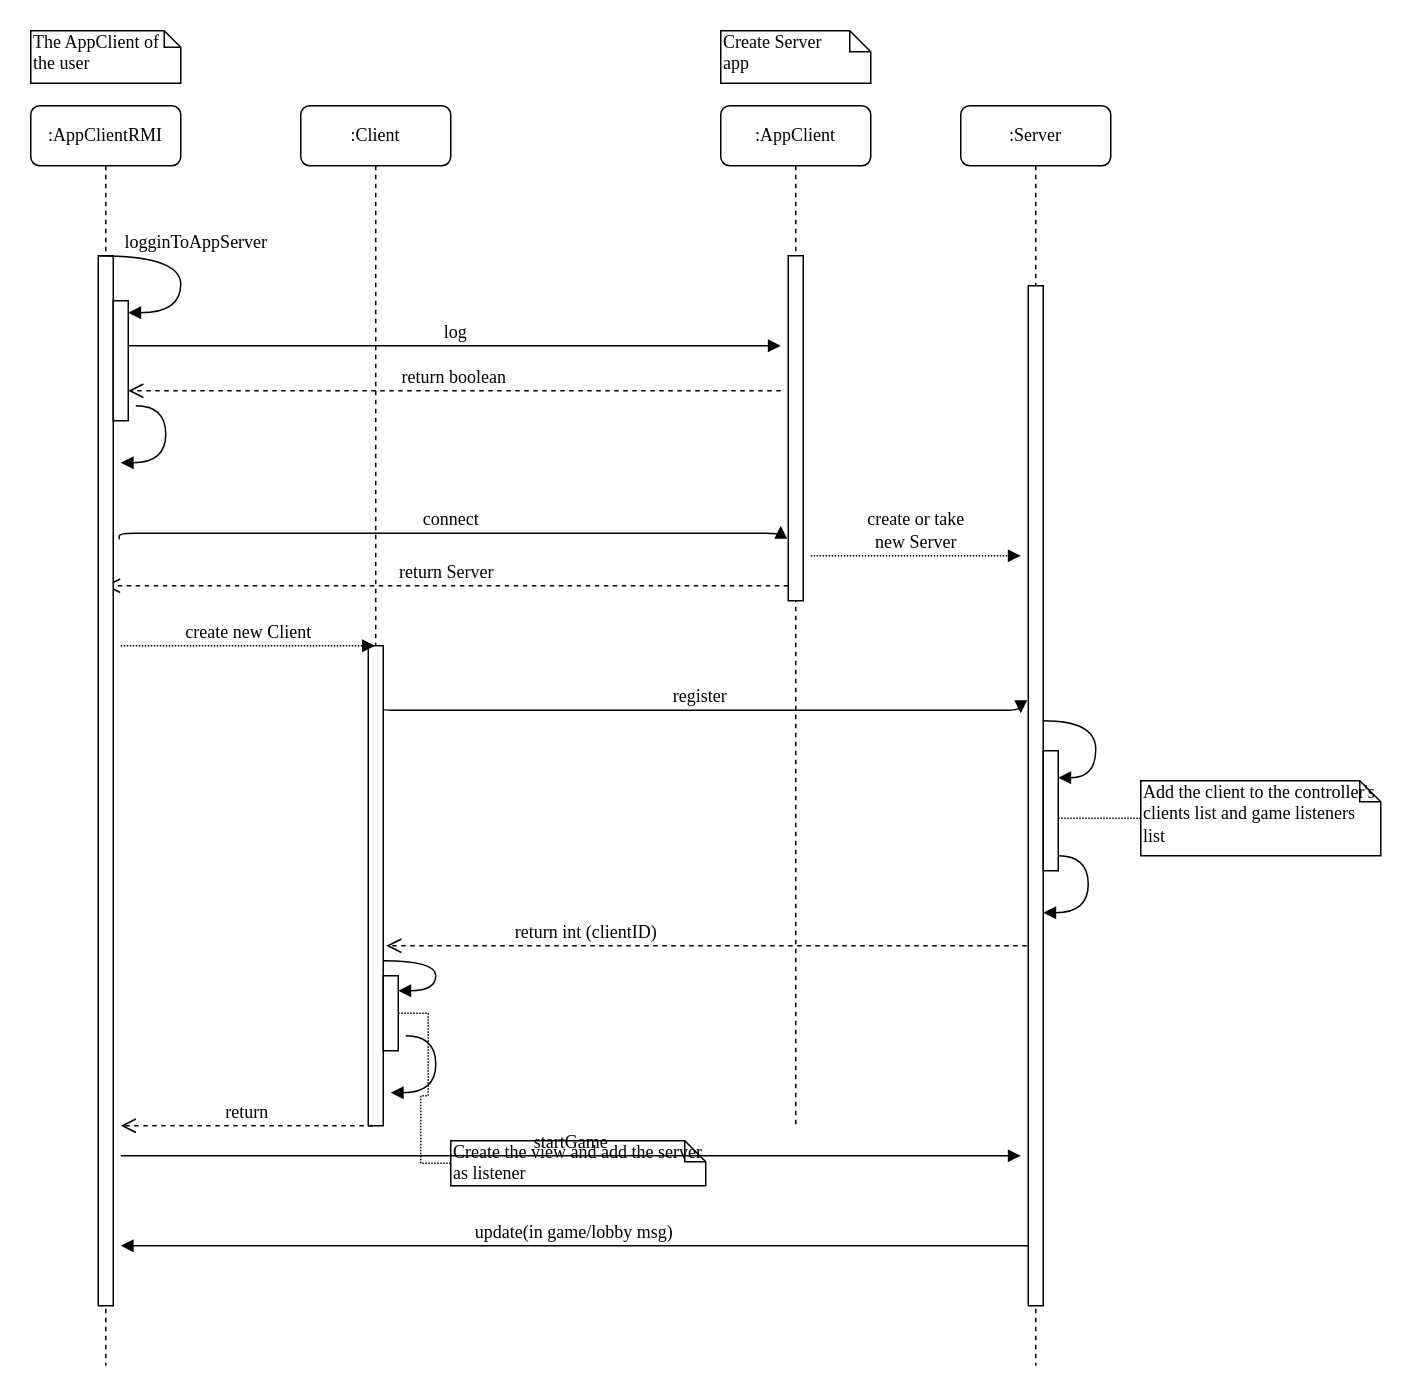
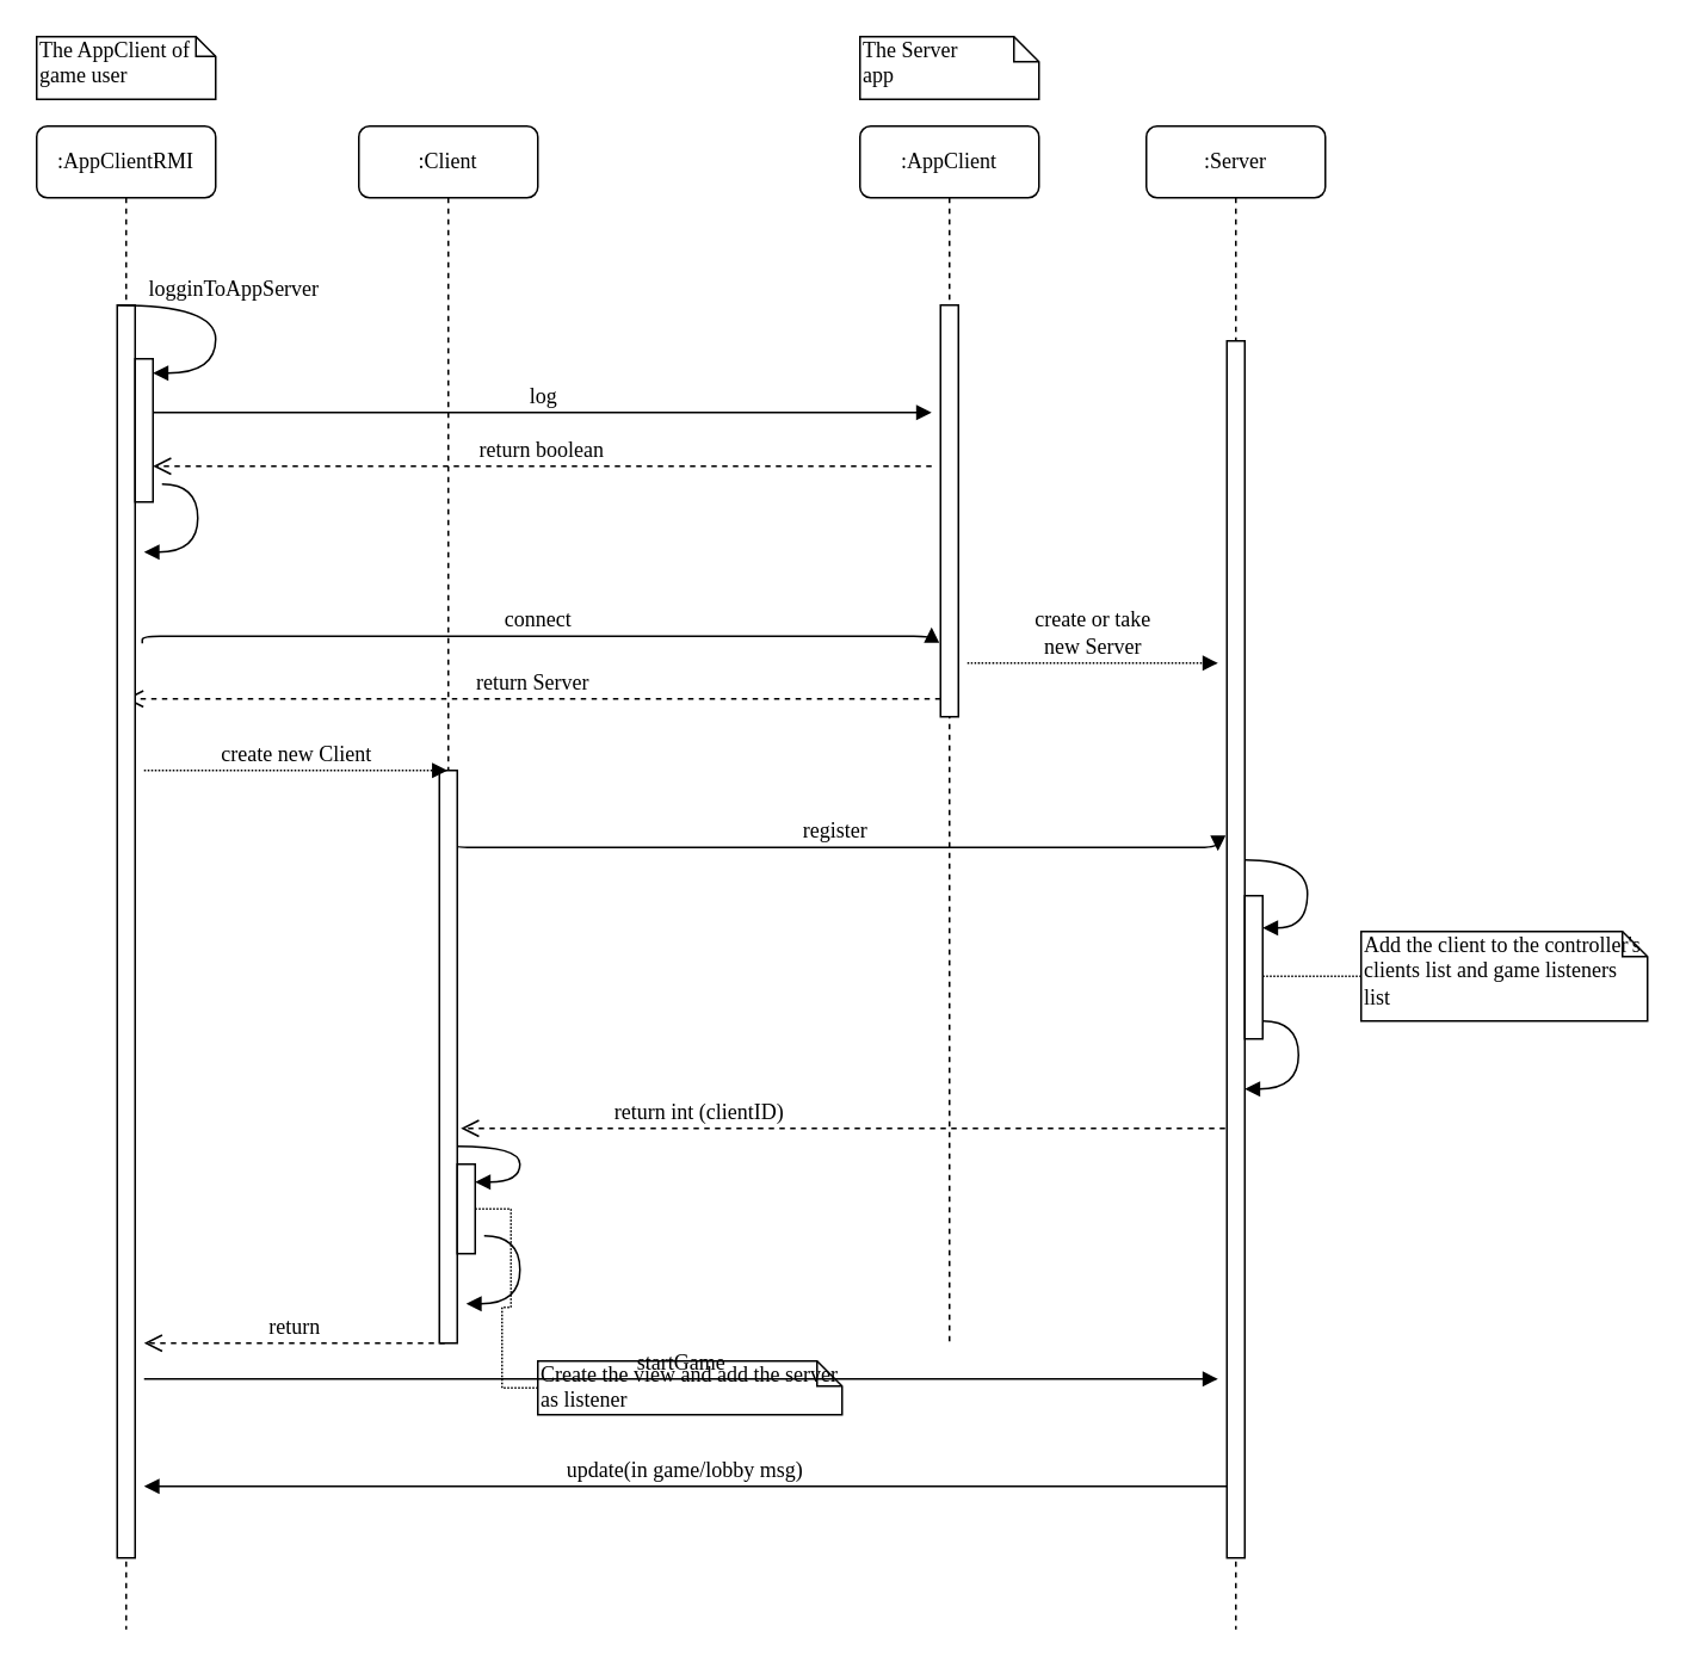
- <mxCell id="18" value="The AppClient of the user" style="shape=note;whiteSpace=wrap;html=1;size=11;verticalAlign=top;align=left;spacingTop=-6;rounded=0;shadow=0;comic=0;labelBackgroundColor=none;strokeWidth=1;fontFamily=Verdana;fontSize=12" parent="1" vertex="1"><mxGeometry x="20" y="20" width="100" height="35" as="geometry" /></mxCell>
+ <mxCell id="18" value="The AppClient of game user" style="shape=note;whiteSpace=wrap;html=1;size=11;verticalAlign=top;align=left;spacingTop=-6;rounded=0;shadow=0;comic=0;labelBackgroundColor=none;strokeWidth=1;fontFamily=Verdana;fontSize=12" parent="1" vertex="1"><mxGeometry x="20" y="20" width="100" height="35" as="geometry" /></mxCell>
- <mxCell id="19" value="Create Server&lt;br&gt;app" style="shape=note;whiteSpace=wrap;html=1;size=14;verticalAlign=top;align=left;spacingTop=-6;rounded=0;shadow=0;comic=0;labelBackgroundColor=none;strokeWidth=1;fontFamily=Verdana;fontSize=12" parent="1" vertex="1"><mxGeometry x="480" y="20" width="100" height="35" as="geometry" /></mxCell>
+ <mxCell id="19" value="The Server&lt;br&gt;app" style="shape=note;whiteSpace=wrap;html=1;size=14;verticalAlign=top;align=left;spacingTop=-6;rounded=0;shadow=0;comic=0;labelBackgroundColor=none;strokeWidth=1;fontFamily=Verdana;fontSize=12" parent="1" vertex="1"><mxGeometry x="480" y="20" width="100" height="35" as="geometry" /></mxCell>
